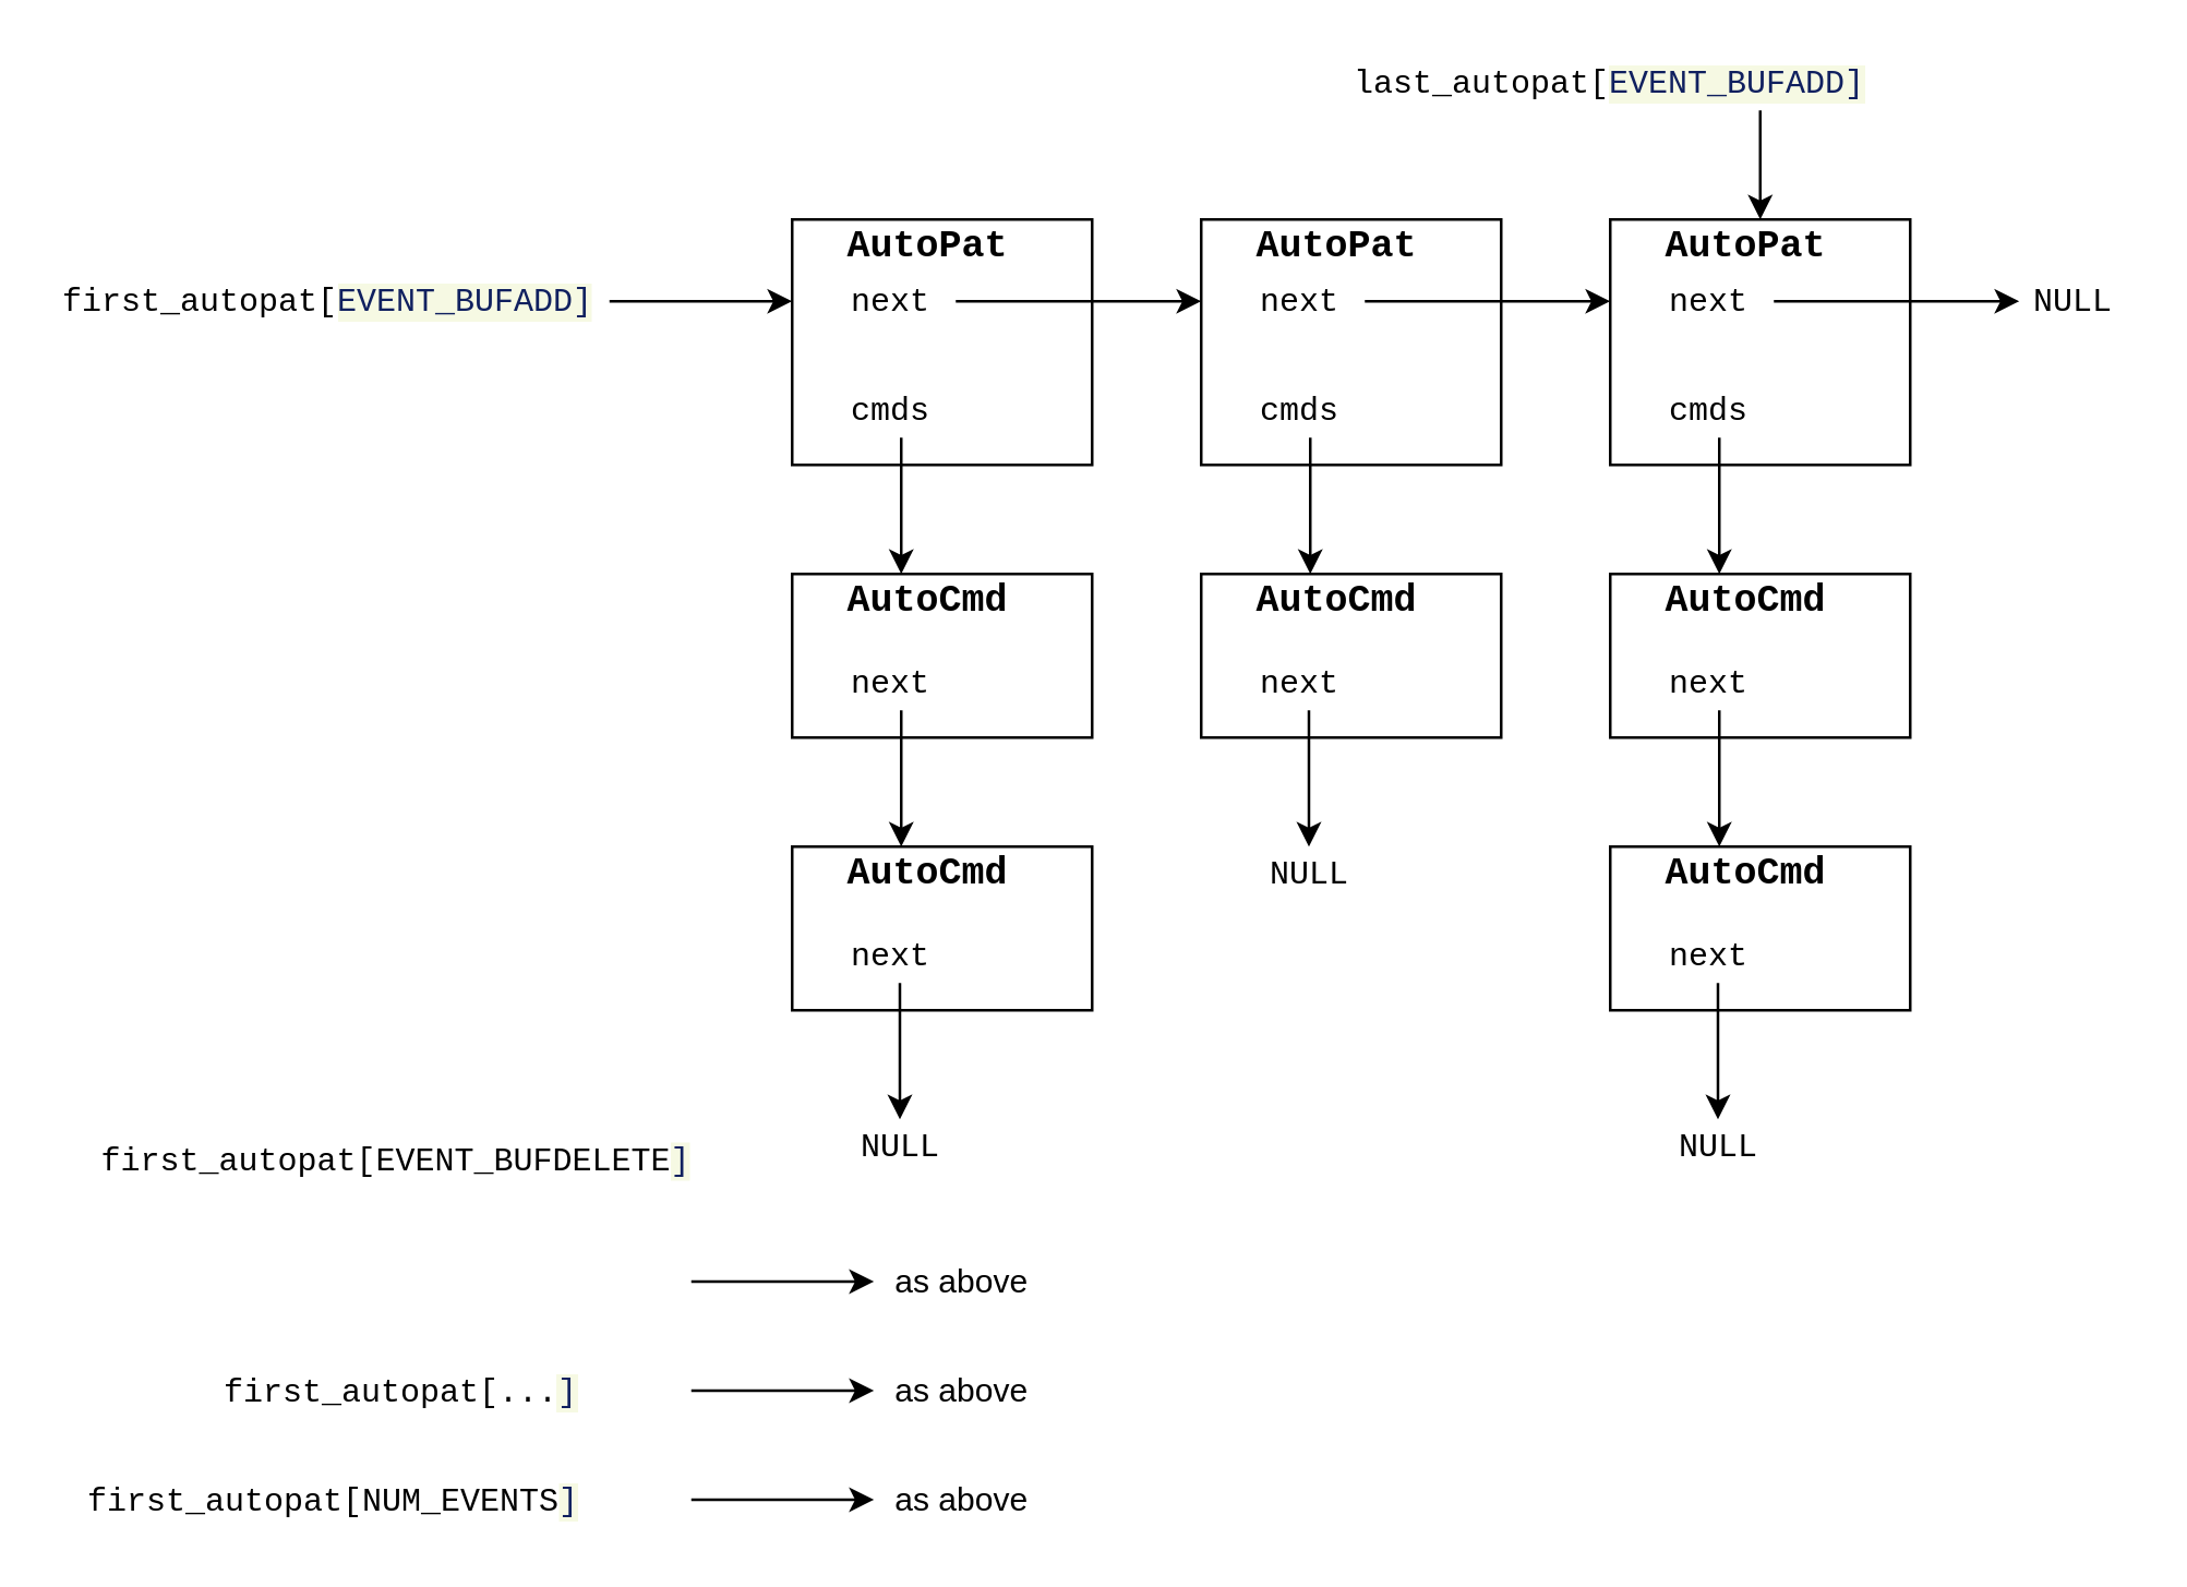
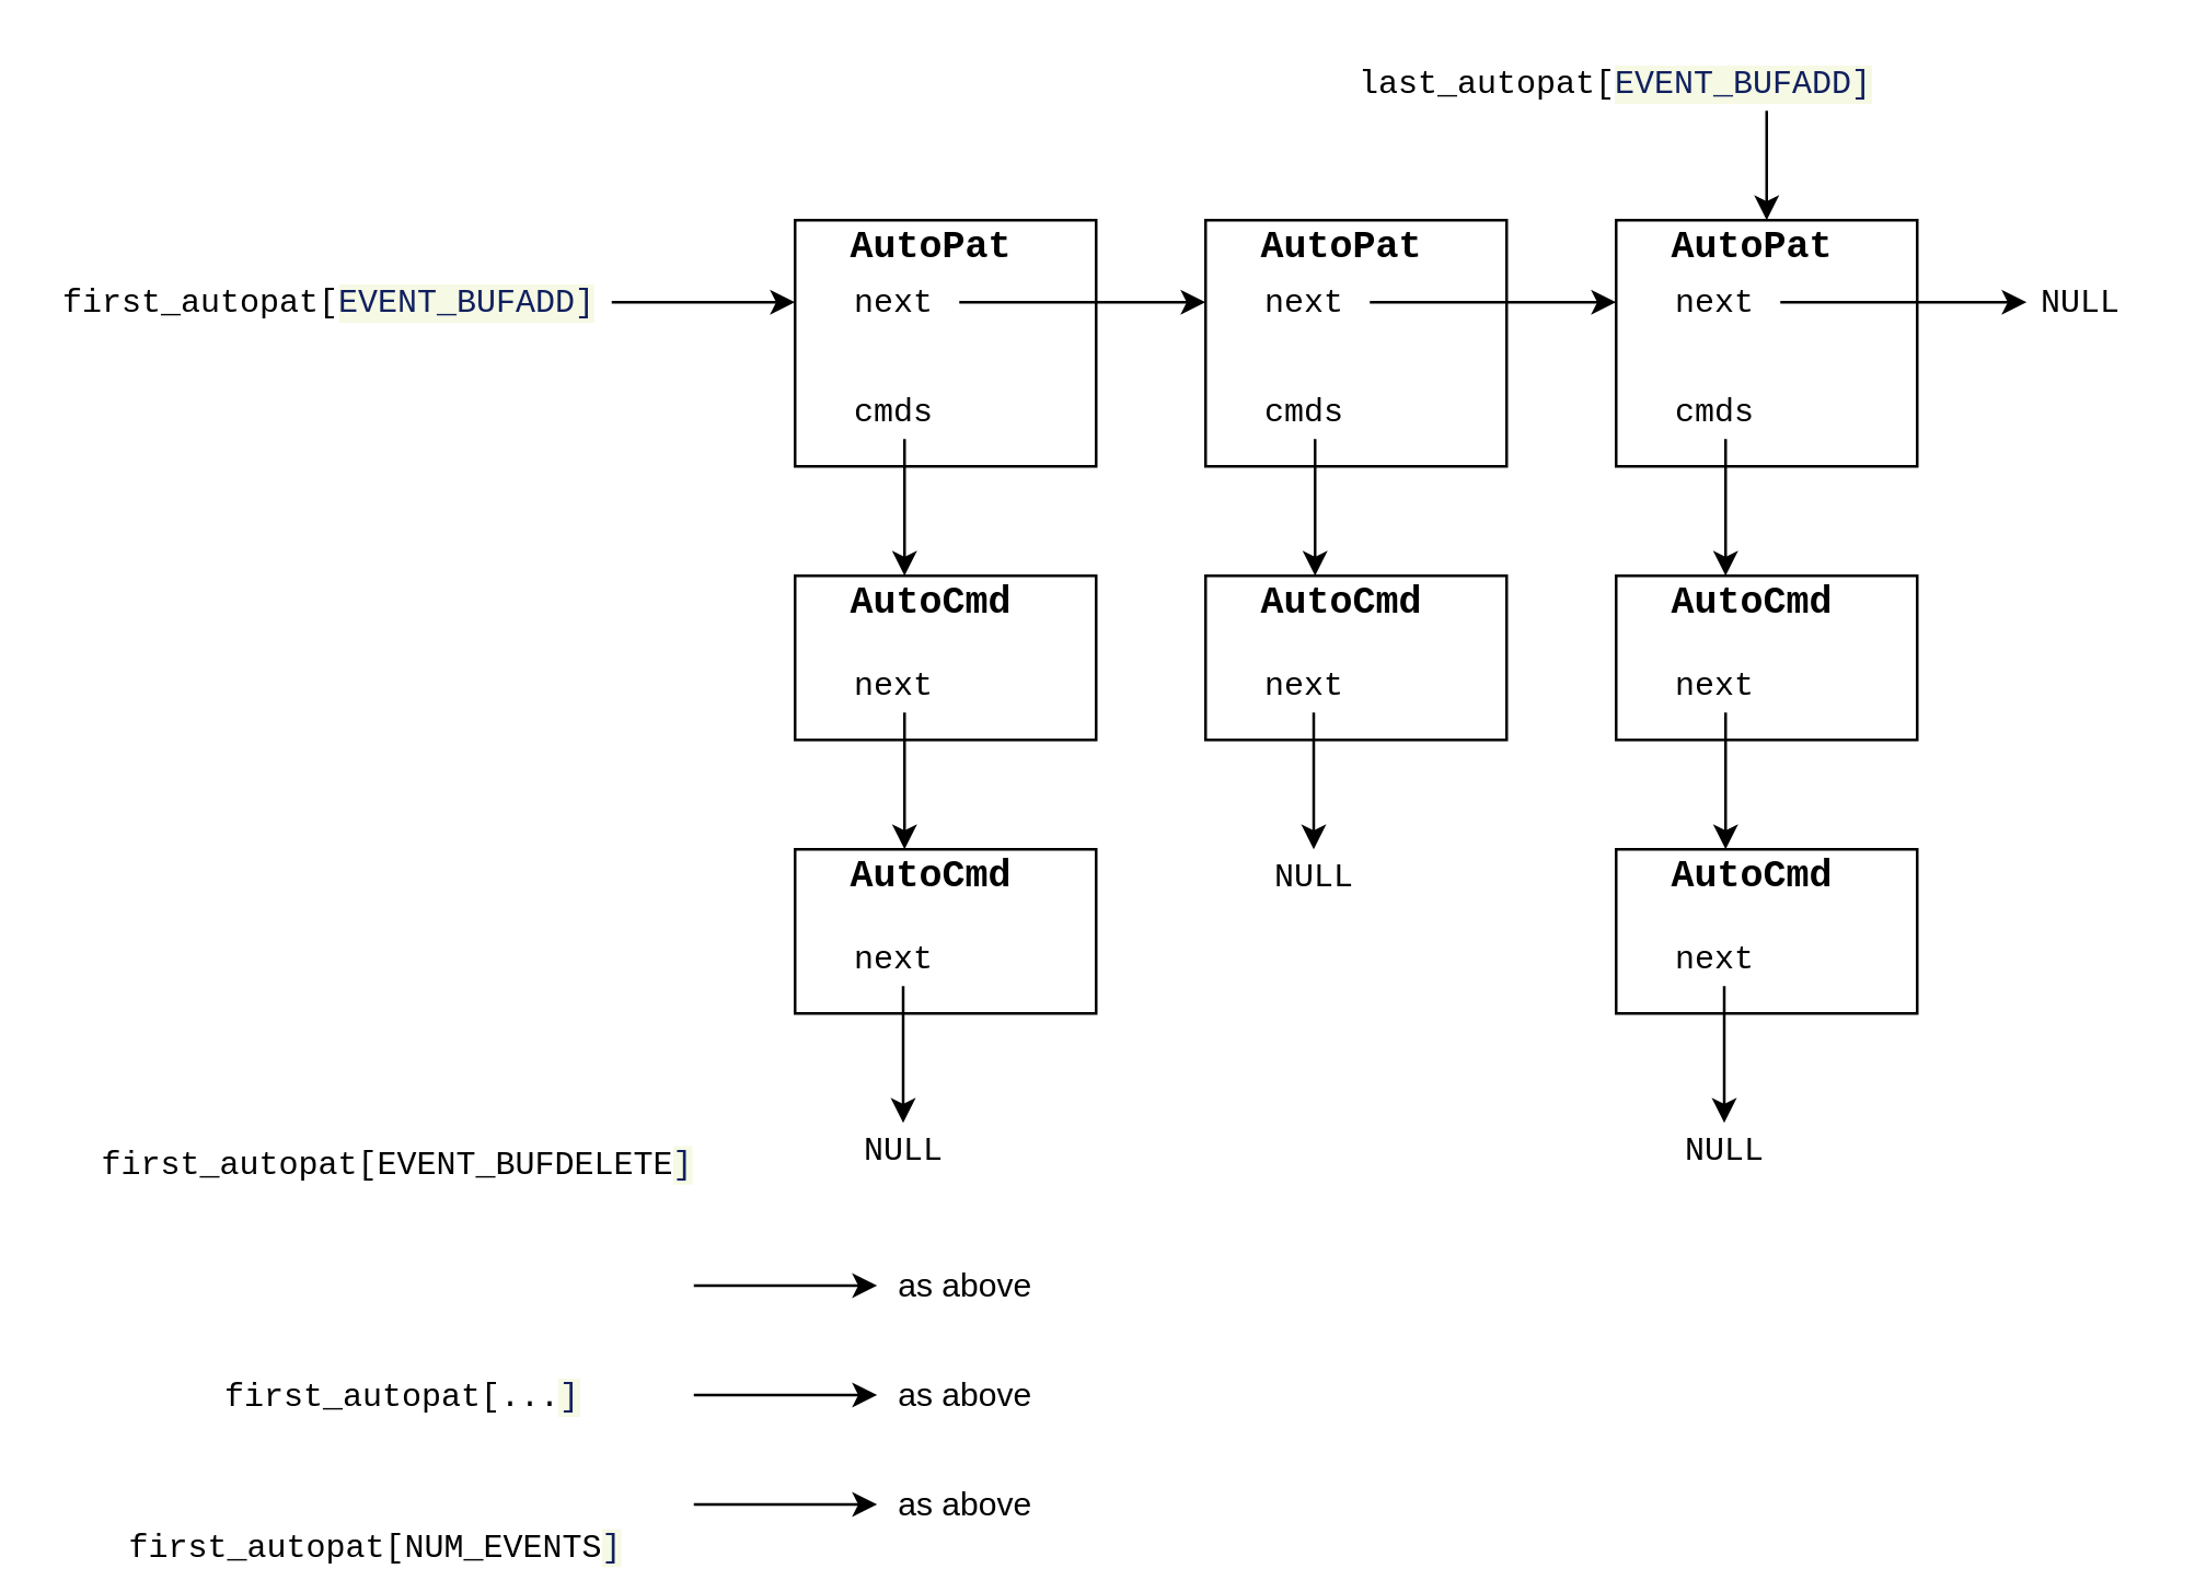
- <mxCell id="50" value="&lt;font face=&quot;Courier New&quot;&gt;first_autopat[NUM_EVENTS&lt;span style=&quot;background-color: rgb(246 , 249 , 227) ; color: rgb(16 , 32 , 95)&quot;&gt;]&lt;/span&gt;&lt;/font&gt;" style="text;html=1;strokeColor=none;fillColor=none;align=left;verticalAlign=middle;whiteSpace=wrap;rounded=0;" vertex="1" parent="1"><mxGeometry x="30" y="540" width="200" height="20" as="geometry" /></mxCell>
+ <mxCell id="50" value="&lt;font face=&quot;Courier New&quot;&gt;first_autopat[NUM_EVENTS&lt;span style=&quot;background-color: rgb(246 , 249 , 227) ; color: rgb(16 , 32 , 95)&quot;&gt;]&lt;/span&gt;&lt;/font&gt;" style="text;html=1;strokeColor=none;fillColor=none;align=left;verticalAlign=middle;whiteSpace=wrap;rounded=0;" vertex="1" parent="1"><mxGeometry x="45" y="555" width="200" height="20" as="geometry" /></mxCell>
